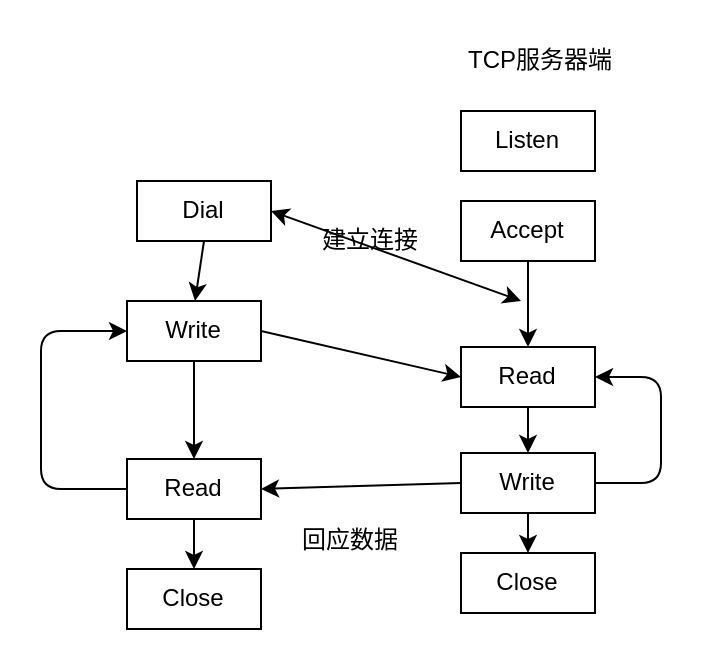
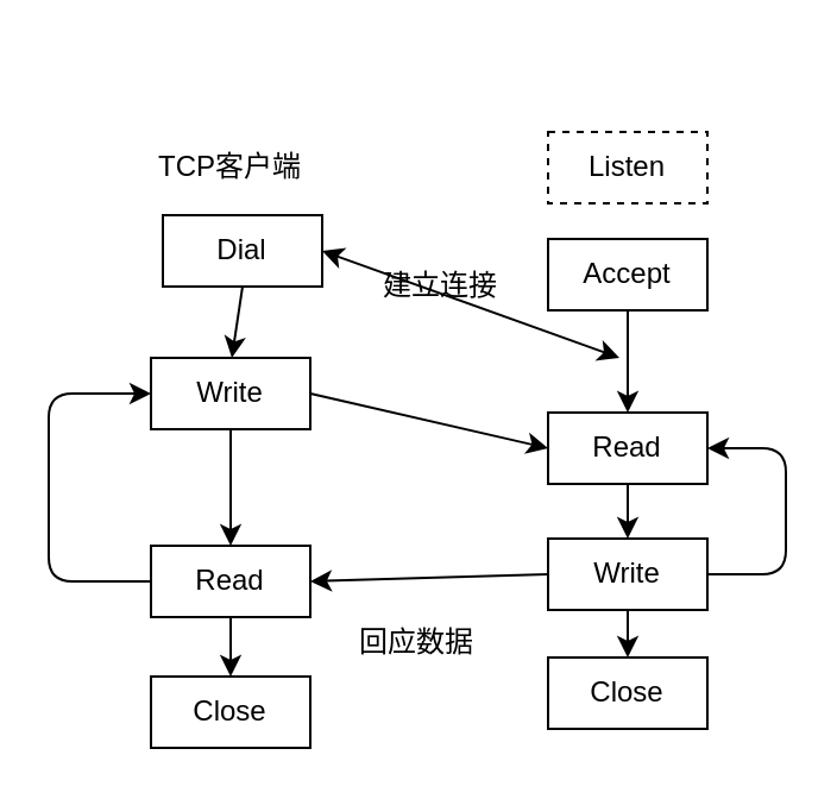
- <mxCell id="18" value="TCP服务器端" style="text;html=1;strokeColor=none;fillColor=none;align=center;verticalAlign=middle;whiteSpace=wrap;rounded=0;" vertex="1" parent="1"><mxGeometry x="230" y="20" width="80" height="20" as="geometry" /></mxCell>
+ <mxCell id="17" value="TCP客户端" style="text;html=1;strokeColor=none;fillColor=none;align=center;verticalAlign=middle;whiteSpace=wrap;rounded=0;" vertex="1" parent="1"><mxGeometry x="65" y="60" width="63" height="20" as="geometry" /></mxCell>
- <mxCell id="10" value="Listen" style="rounded=0;whiteSpace=wrap;html=1;" vertex="1" parent="1"><mxGeometry x="230" y="55" width="67" height="30" as="geometry" /></mxCell>
+ <mxCell id="10" value="Listen" style="rounded=0;whiteSpace=wrap;html=1;dashed=1;" vertex="1" parent="1"><mxGeometry x="230" y="55" width="67" height="30" as="geometry" /></mxCell>
